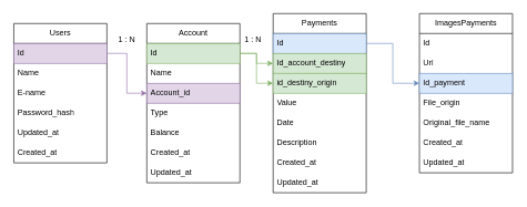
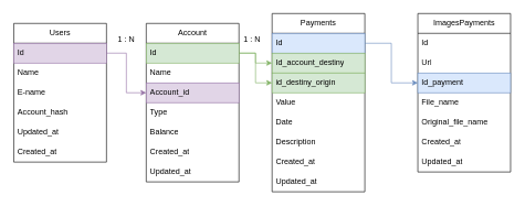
- <mxCell id="25" value="File_origin" style="text;strokeColor=none;fillColor=none;align=left;verticalAlign=middle;spacingLeft=4;spacingRight=4;overflow=hidden;points=[[0,0.5],[1,0.5]];portConstraint=eastwest;rotatable=0;whiteSpace=wrap;html=1;" vertex="1" parent="21"><mxGeometry y="120" width="140" height="30" as="geometry" /></mxCell>
+ <mxCell id="25" value="File_name" style="text;strokeColor=none;fillColor=none;align=left;verticalAlign=middle;spacingLeft=4;spacingRight=4;overflow=hidden;points=[[0,0.5],[1,0.5]];portConstraint=eastwest;rotatable=0;whiteSpace=wrap;html=1;" vertex="1" parent="21"><mxGeometry y="120" width="140" height="30" as="geometry" /></mxCell>
- <mxCell id="34" value="Password_hash" style="text;strokeColor=none;fillColor=none;align=left;verticalAlign=middle;spacingLeft=4;spacingRight=4;overflow=hidden;points=[[0,0.5],[1,0.5]];portConstraint=eastwest;rotatable=0;whiteSpace=wrap;html=1;" vertex="1" parent="30"><mxGeometry y="120" width="140" height="30" as="geometry" /></mxCell>
+ <mxCell id="34" value="Account_hash" style="text;strokeColor=none;fillColor=none;align=left;verticalAlign=middle;spacingLeft=4;spacingRight=4;overflow=hidden;points=[[0,0.5],[1,0.5]];portConstraint=eastwest;rotatable=0;whiteSpace=wrap;html=1;" vertex="1" parent="30"><mxGeometry y="120" width="140" height="30" as="geometry" /></mxCell>
